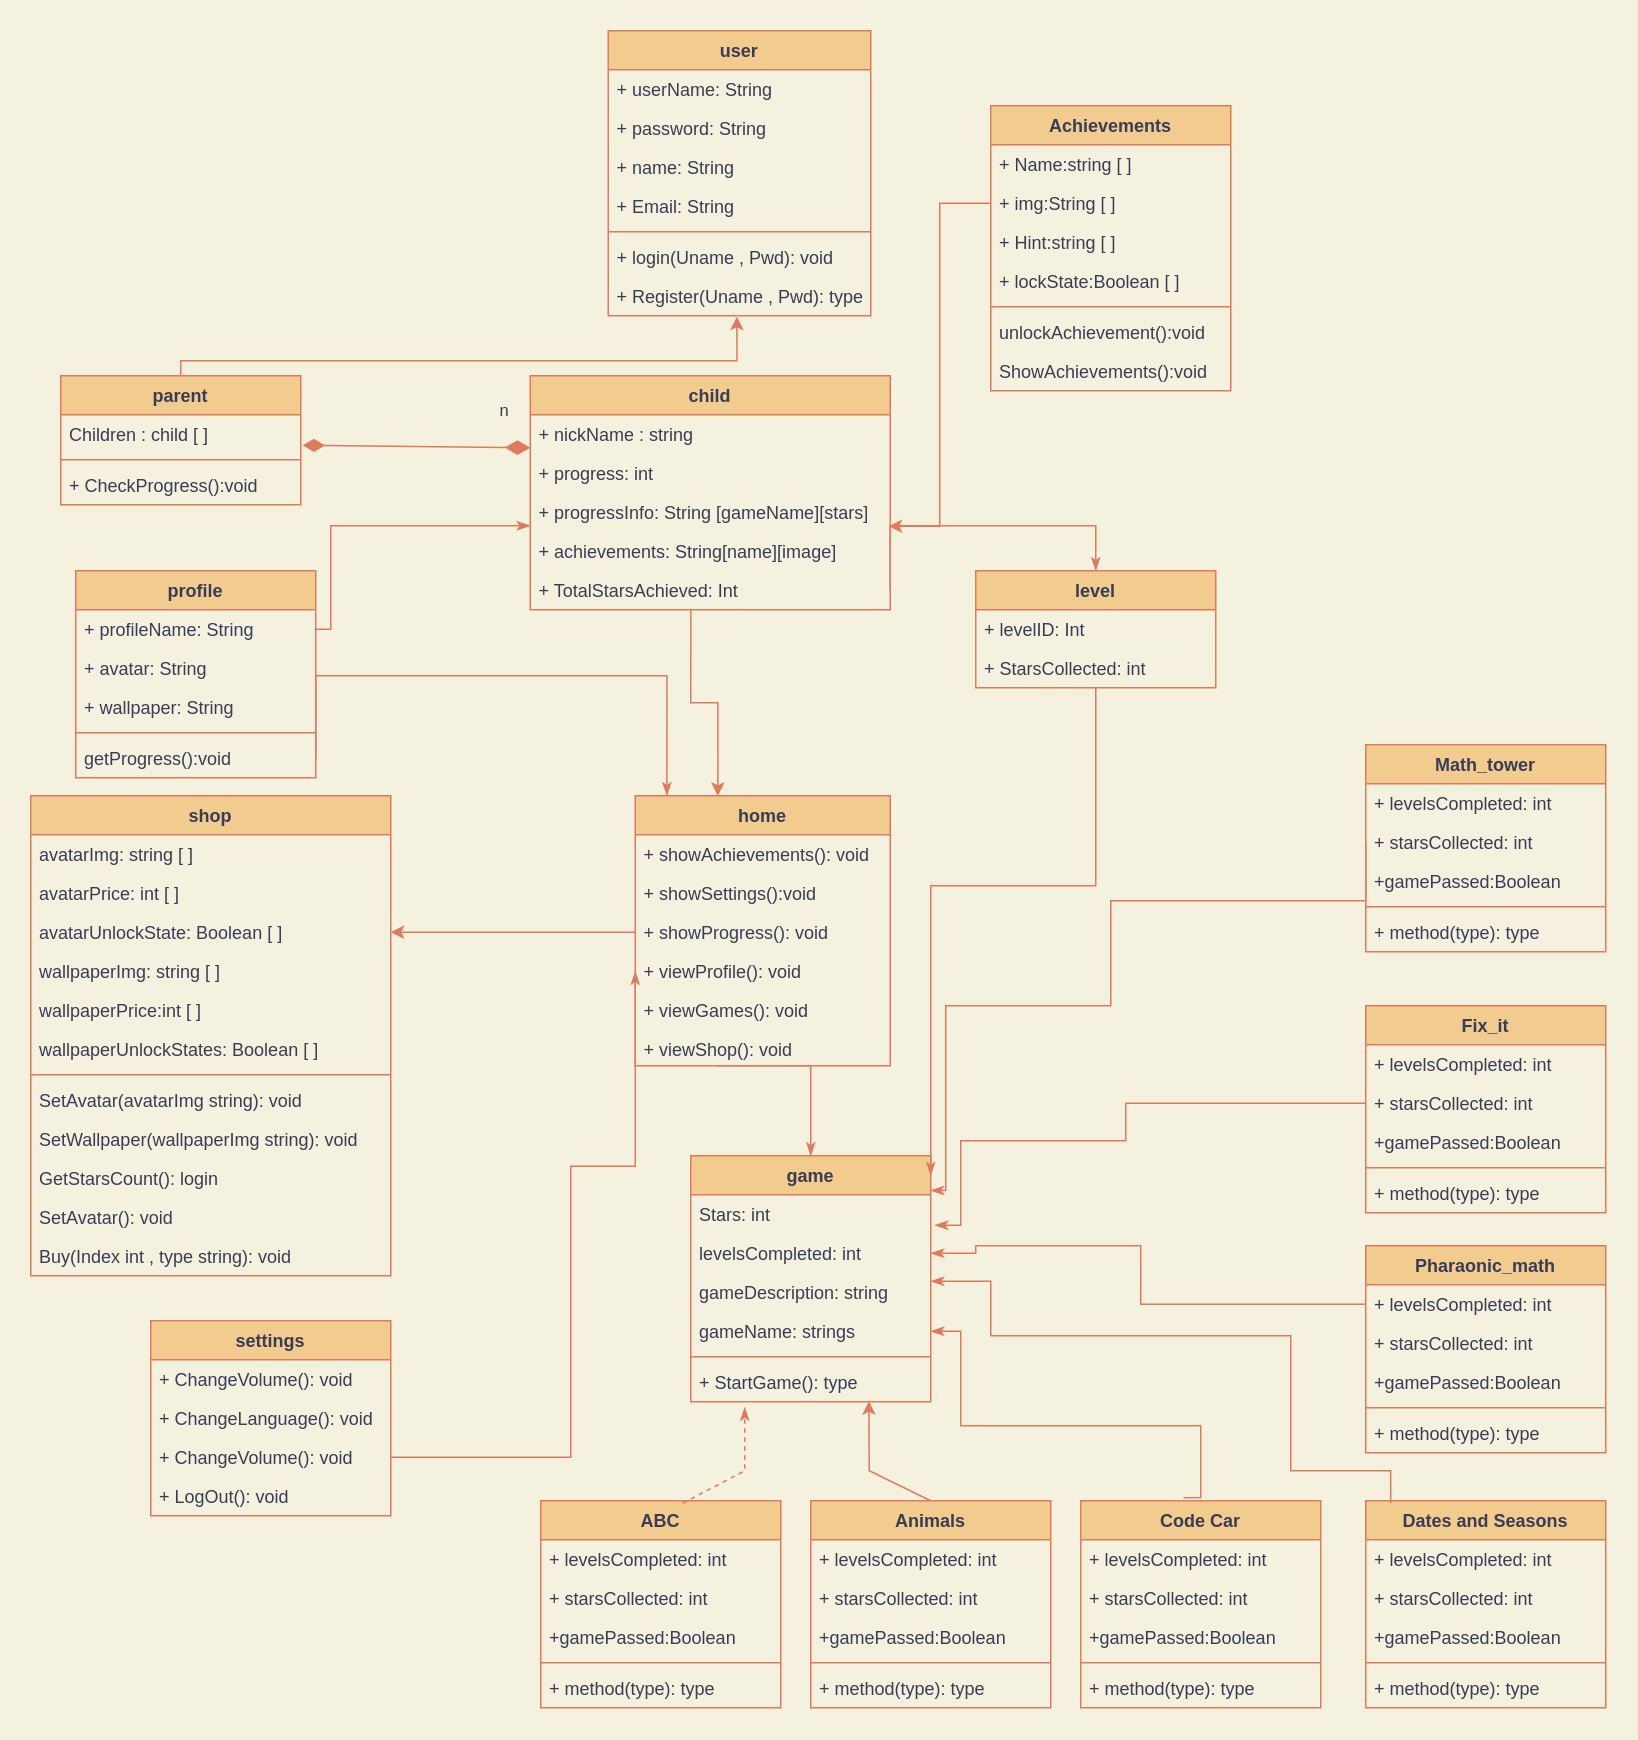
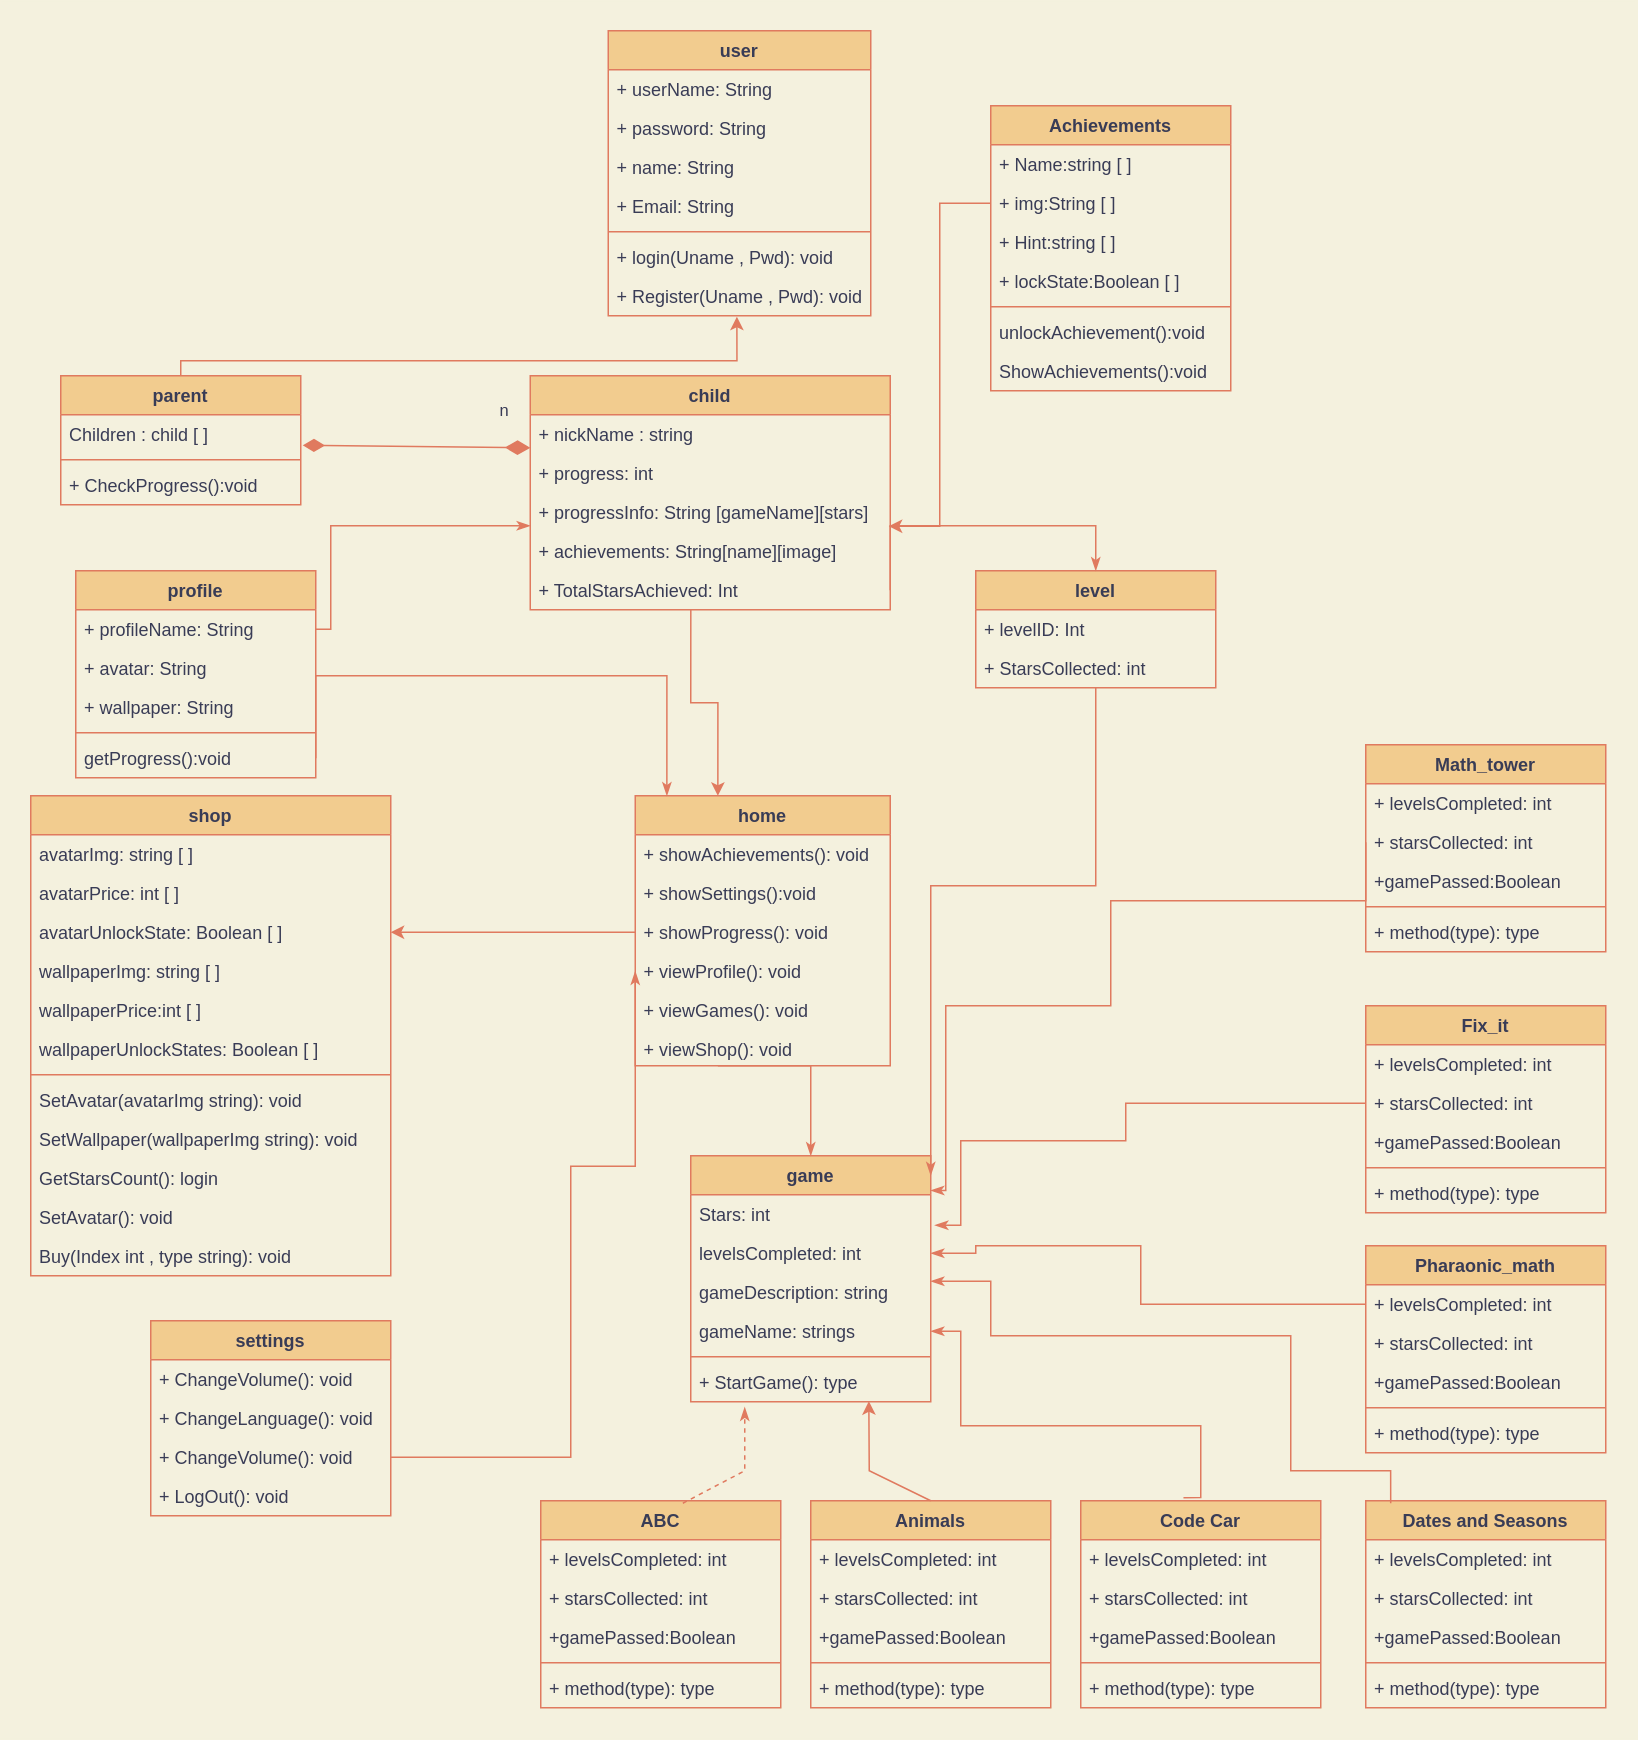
- <mxCell id="9" value="+ Register(Uname , Pwd): type" style="text;strokeColor=none;fillColor=none;align=left;verticalAlign=top;spacingLeft=4;spacingRight=4;overflow=hidden;rotatable=0;points=[[0,0.5],[1,0.5]];portConstraint=eastwest;fontColor=#393C56;" parent="2" vertex="1"><mxGeometry y="164" width="175" height="26" as="geometry" /></mxCell>
+ <mxCell id="9" value="+ Register(Uname , Pwd): void" style="text;strokeColor=none;fillColor=none;align=left;verticalAlign=top;spacingLeft=4;spacingRight=4;overflow=hidden;rotatable=0;points=[[0,0.5],[1,0.5]];portConstraint=eastwest;fontColor=#393C56;" parent="2" vertex="1"><mxGeometry y="164" width="175" height="26" as="geometry" /></mxCell>
